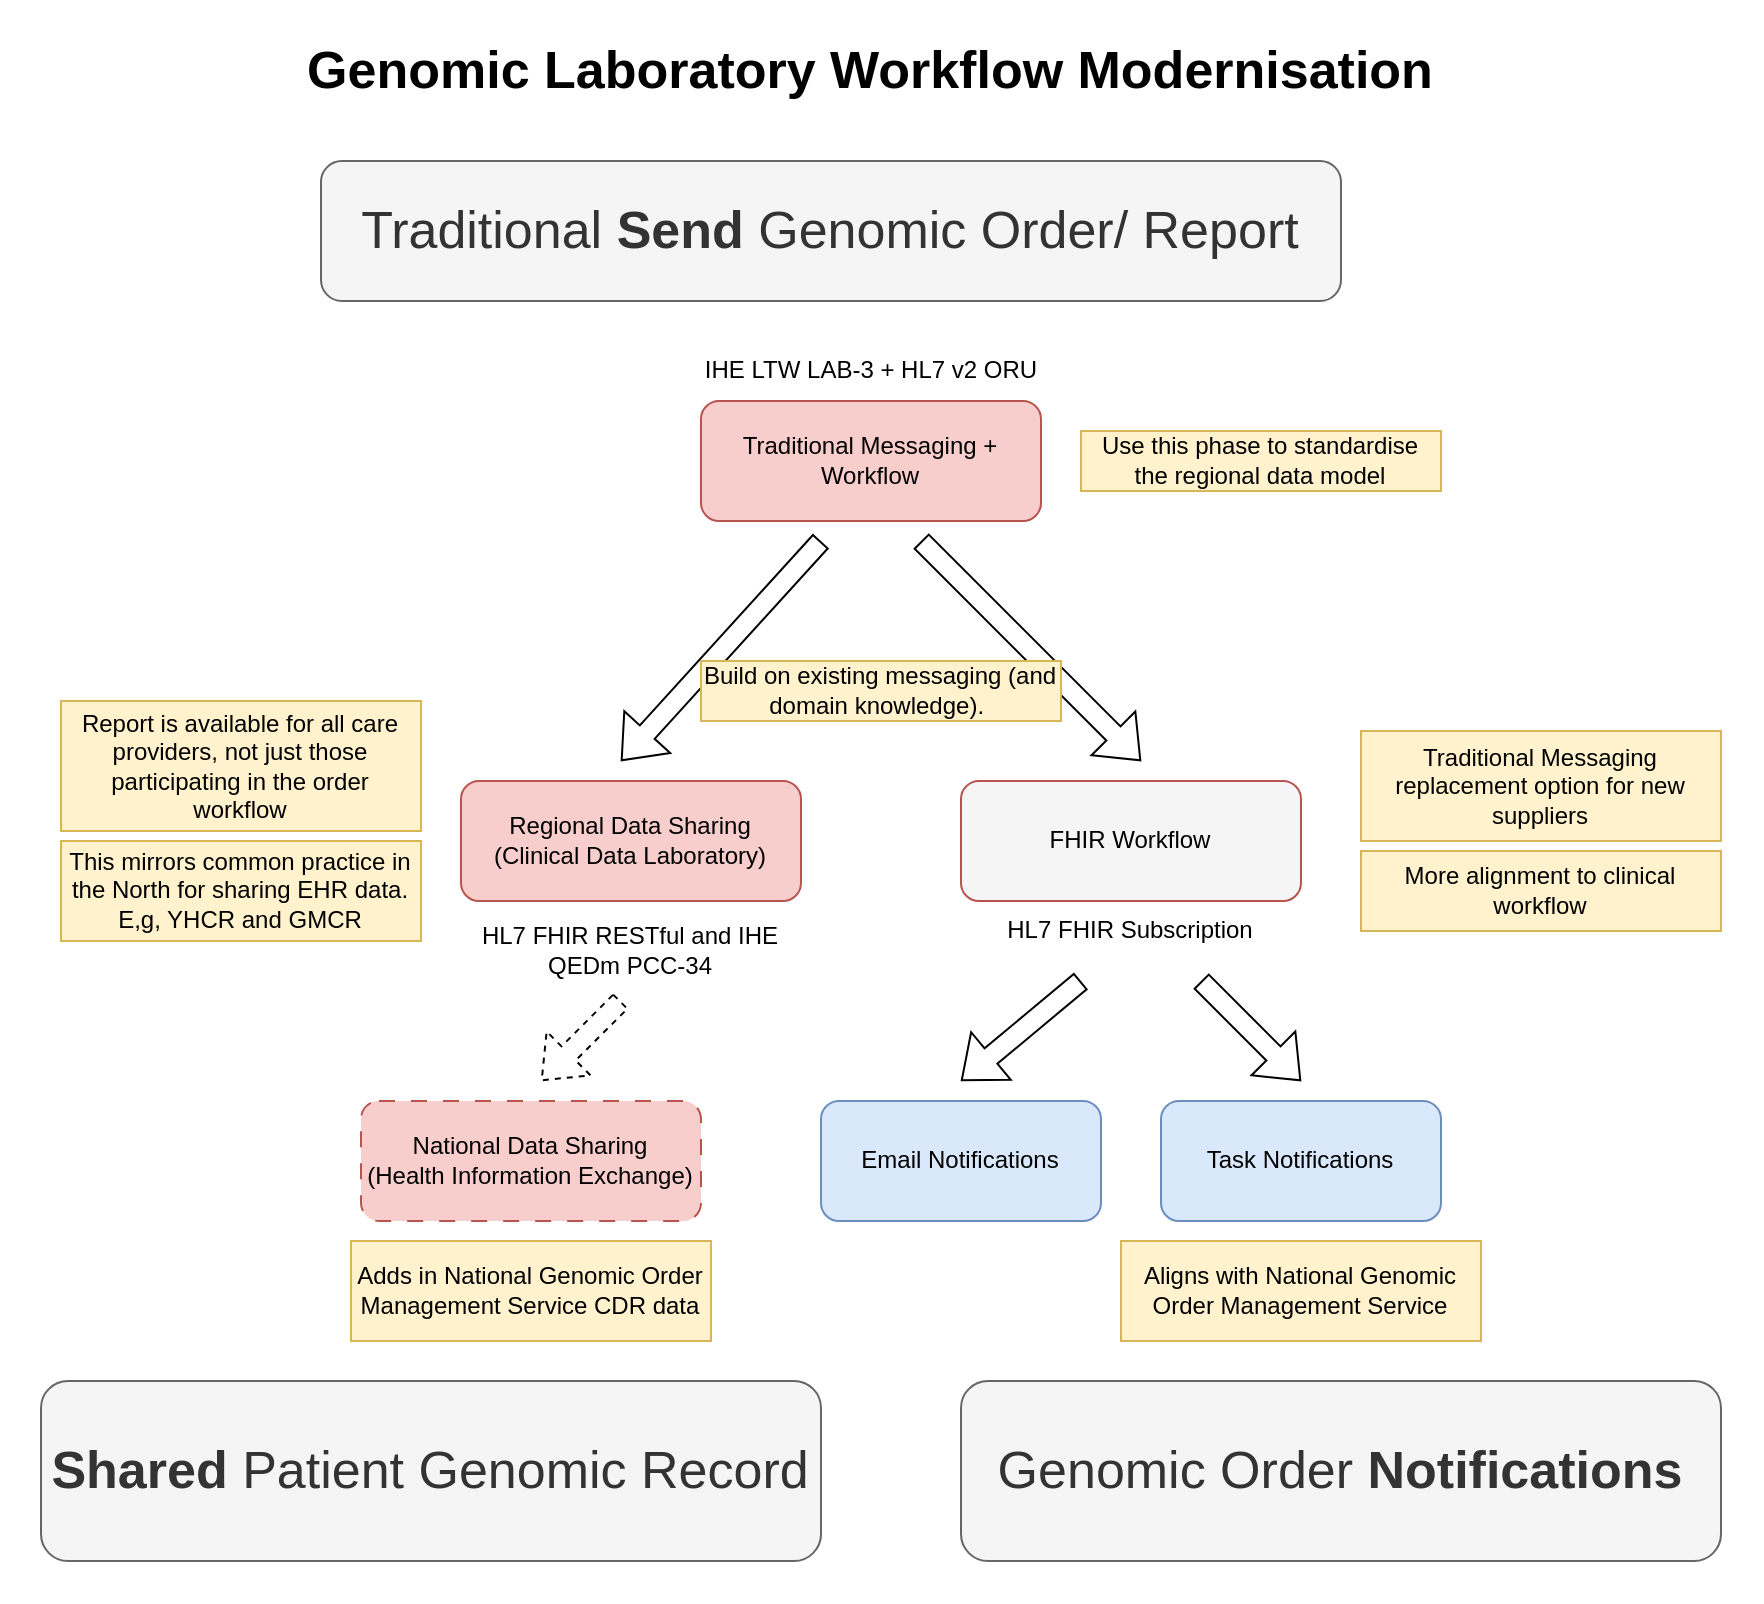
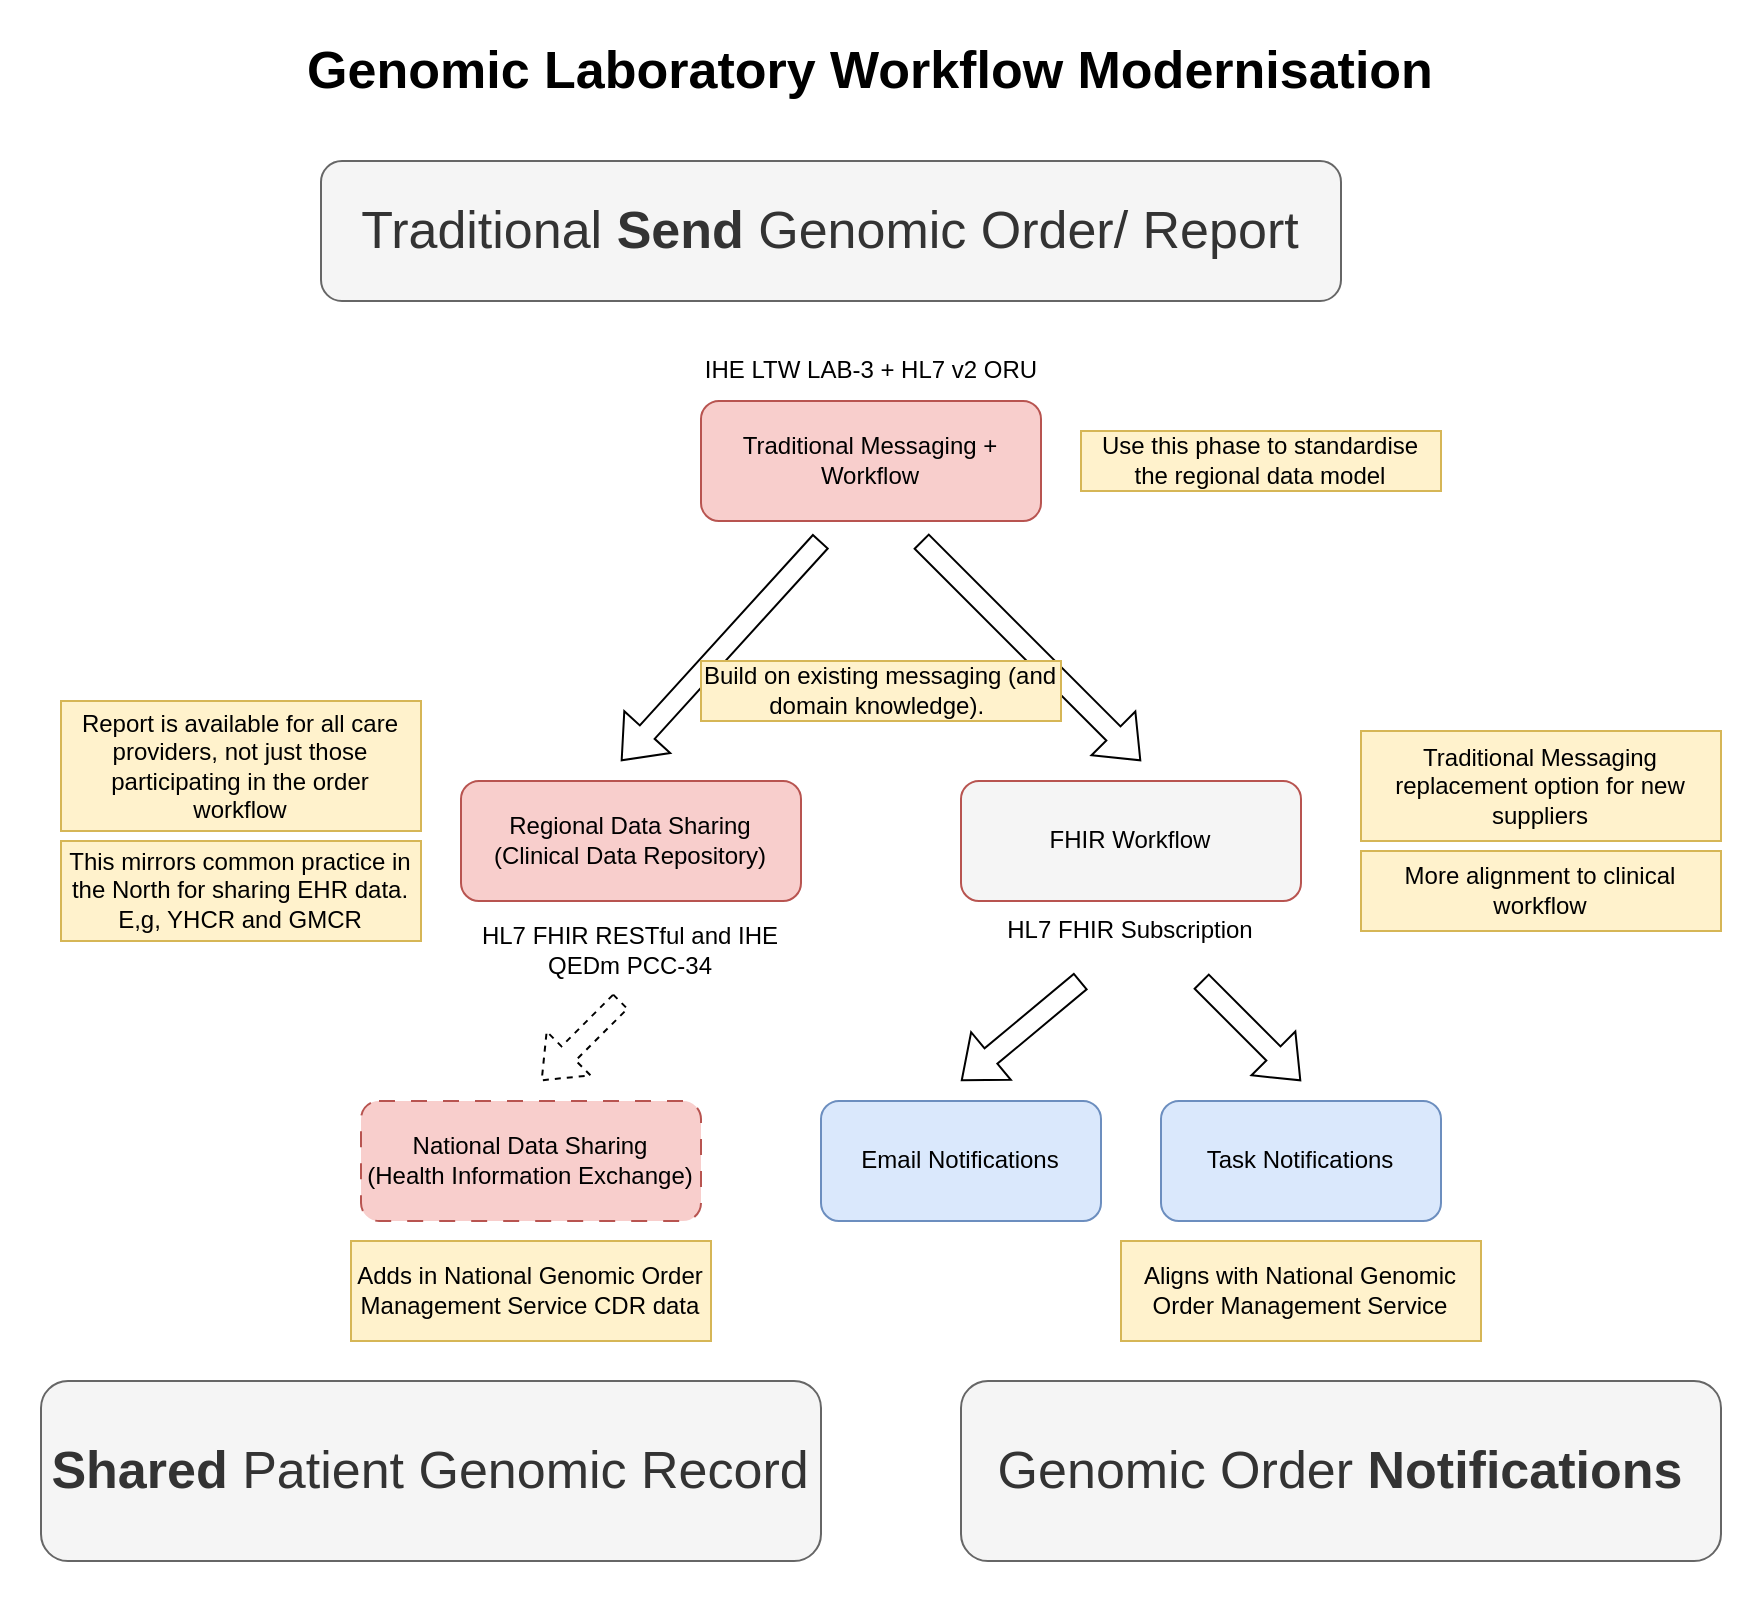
- <mxCell id="3" value="Regional Data Sharing&lt;br&gt;(Clinical Data Laboratory)" style="rounded=1;whiteSpace=wrap;html=1;fillColor=#f8cecc;strokeColor=#b85450;" vertex="1" parent="1"><mxGeometry x="230" y="390" width="170" height="60" as="geometry" /></mxCell>
+ <mxCell id="3" value="Regional Data Sharing&lt;br&gt;(Clinical Data Repository)" style="rounded=1;whiteSpace=wrap;html=1;fillColor=#f8cecc;strokeColor=#b85450;" vertex="1" parent="1"><mxGeometry x="230" y="390" width="170" height="60" as="geometry" /></mxCell>
